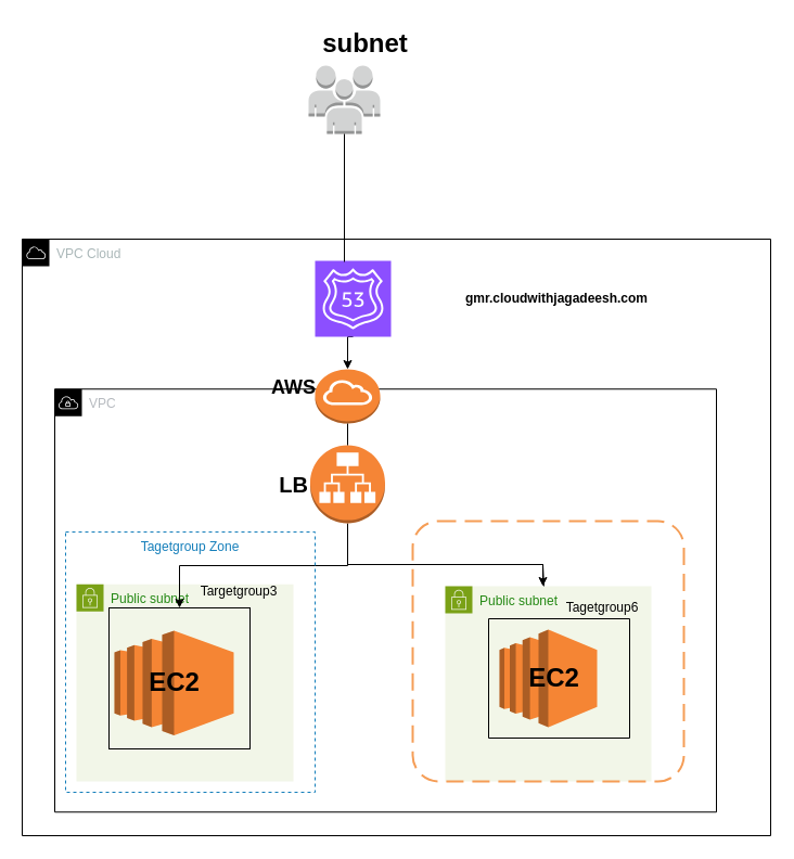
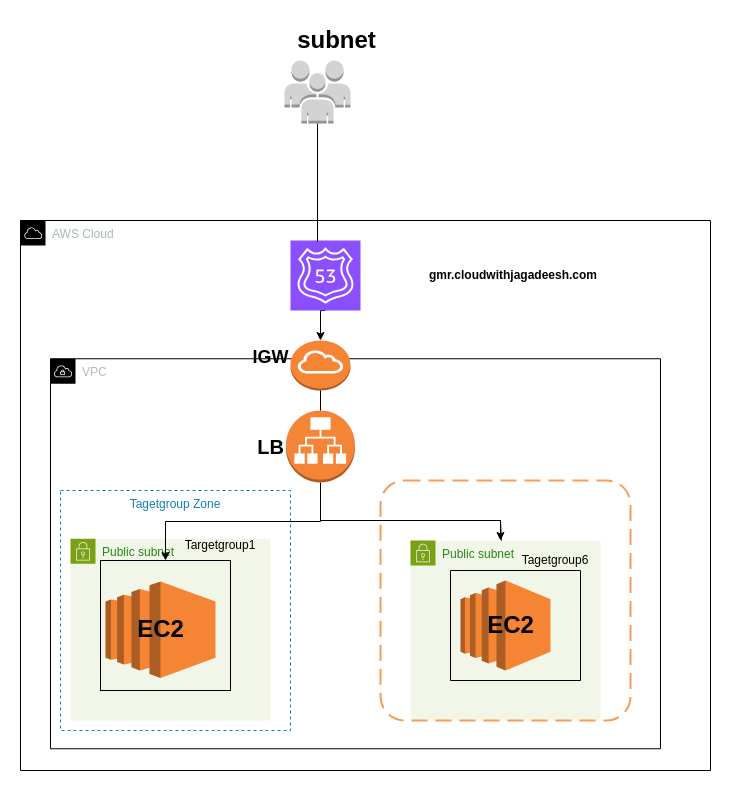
- <mxCell id="2" value="VPC Cloud" style="sketch=0;outlineConnect=0;gradientColor=none;html=1;whiteSpace=wrap;fontSize=12;fontStyle=0;shape=mxgraph.aws4.group;grIcon=mxgraph.aws4.group_aws_cloud;strokeColor=default;fillColor=none;verticalAlign=top;align=left;spacingLeft=30;fontColor=#AAB7B8;dashed=0;" vertex="1" parent="1"><mxGeometry x="20" y="220" width="690" height="550" as="geometry" /></mxCell>
+ <mxCell id="2" value="AWS Cloud" style="sketch=0;outlineConnect=0;gradientColor=none;html=1;whiteSpace=wrap;fontSize=12;fontStyle=0;shape=mxgraph.aws4.group;grIcon=mxgraph.aws4.group_aws_cloud;strokeColor=default;fillColor=none;verticalAlign=top;align=left;spacingLeft=30;fontColor=#AAB7B8;dashed=0;" vertex="1" parent="1"><mxGeometry x="20" y="220" width="690" height="550" as="geometry" /></mxCell>
- <mxCell id="16" value="&lt;font style=&quot;font-size: 18px;&quot;&gt;AWS&lt;/font&gt;" style="text;strokeColor=none;fillColor=none;html=1;fontSize=24;fontStyle=1;verticalAlign=middle;align=center;" vertex="1" parent="1"><mxGeometry x="220" y="335" width="100" height="40" as="geometry" /></mxCell>
+ <mxCell id="16" value="&lt;font style=&quot;font-size: 18px;&quot;&gt;IGW&lt;/font&gt;" style="text;strokeColor=none;fillColor=none;html=1;fontSize=24;fontStyle=1;verticalAlign=middle;align=center;" vertex="1" parent="1"><mxGeometry x="220" y="335" width="100" height="40" as="geometry" /></mxCell>
- <mxCell id="5" value="Targetgroup3" style="text;html=1;align=center;verticalAlign=middle;whiteSpace=wrap;rounded=0;" vertex="1" parent="3"><mxGeometry x="120" y="-8.25" width="60" height="30" as="geometry" /></mxCell>
+ <mxCell id="5" value="Targetgroup1" style="text;html=1;align=center;verticalAlign=middle;whiteSpace=wrap;rounded=0;" vertex="1" parent="3"><mxGeometry x="120" y="-8.25" width="60" height="30" as="geometry" /></mxCell>
